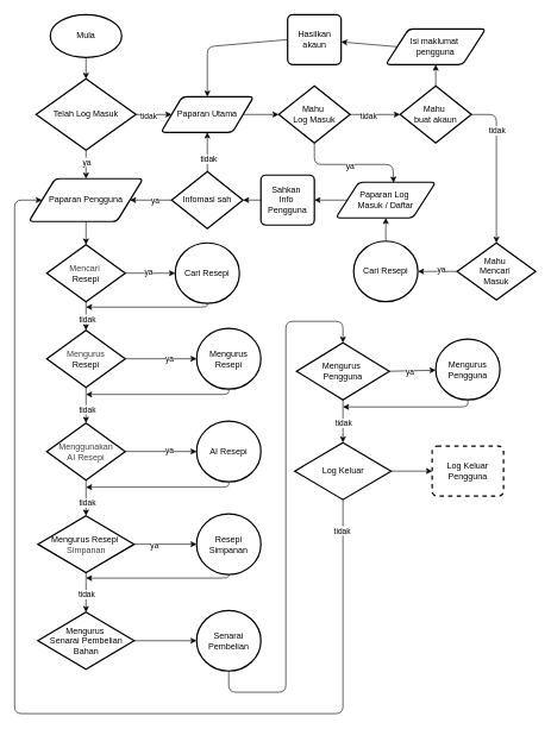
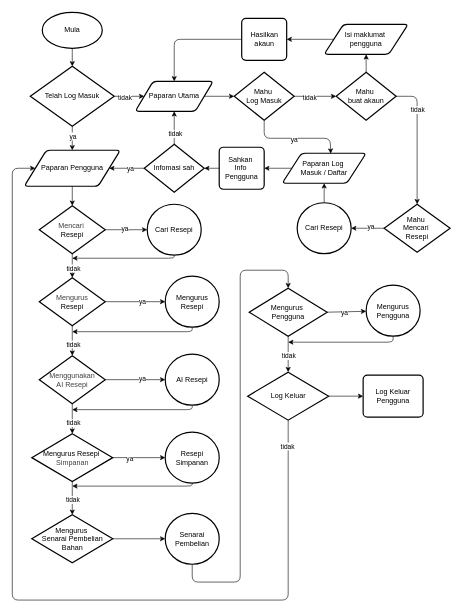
- <mxCell id="81" value="Hasilkan akaun" style="rounded=1;whiteSpace=wrap;html=1;absoluteArcSize=1;arcSize=14;strokeWidth=2;" parent="1" vertex="1"><mxGeometry x="402.5" y="20" width="75" height="70" as="geometry" /></mxCell>
+ <mxCell id="81" value="Hasilkan akaun" style="rounded=1;whiteSpace=wrap;html=1;absoluteArcSize=1;arcSize=14;strokeWidth=2;" parent="1" vertex="1"><mxGeometry x="402.5" y="30" width="75" height="70" as="geometry" /></mxCell>
- <mxCell id="30" value="Mahu&amp;nbsp;&lt;div&gt;Mencari&amp;nbsp;&lt;/div&gt;&lt;div&gt;Masuk&lt;/div&gt;" style="strokeWidth=2;html=1;shape=mxgraph.flowchart.decision;whiteSpace=wrap;" parent="1" vertex="1"><mxGeometry x="640" y="340" width="110" height="80" as="geometry" /></mxCell>
+ <mxCell id="30" value="Mahu&amp;nbsp;&lt;div&gt;Mencari&amp;nbsp;&lt;/div&gt;&lt;div&gt;Resepi&lt;/div&gt;" style="strokeWidth=2;html=1;shape=mxgraph.flowchart.decision;whiteSpace=wrap;" parent="1" vertex="1"><mxGeometry x="640" y="340" width="110" height="80" as="geometry" /></mxCell>
- <mxCell id="74" value="Log Keluar Pengguna" style="rounded=1;whiteSpace=wrap;html=1;absoluteArcSize=1;arcSize=14;strokeWidth=2;dashed=1;" parent="1" vertex="1"><mxGeometry x="605" y="625" width="100" height="70" as="geometry" /></mxCell>
+ <mxCell id="74" value="Log Keluar Pengguna" style="rounded=1;whiteSpace=wrap;html=1;absoluteArcSize=1;arcSize=14;strokeWidth=2;" parent="1" vertex="1"><mxGeometry x="605" y="625" width="100" height="70" as="geometry" /></mxCell>
